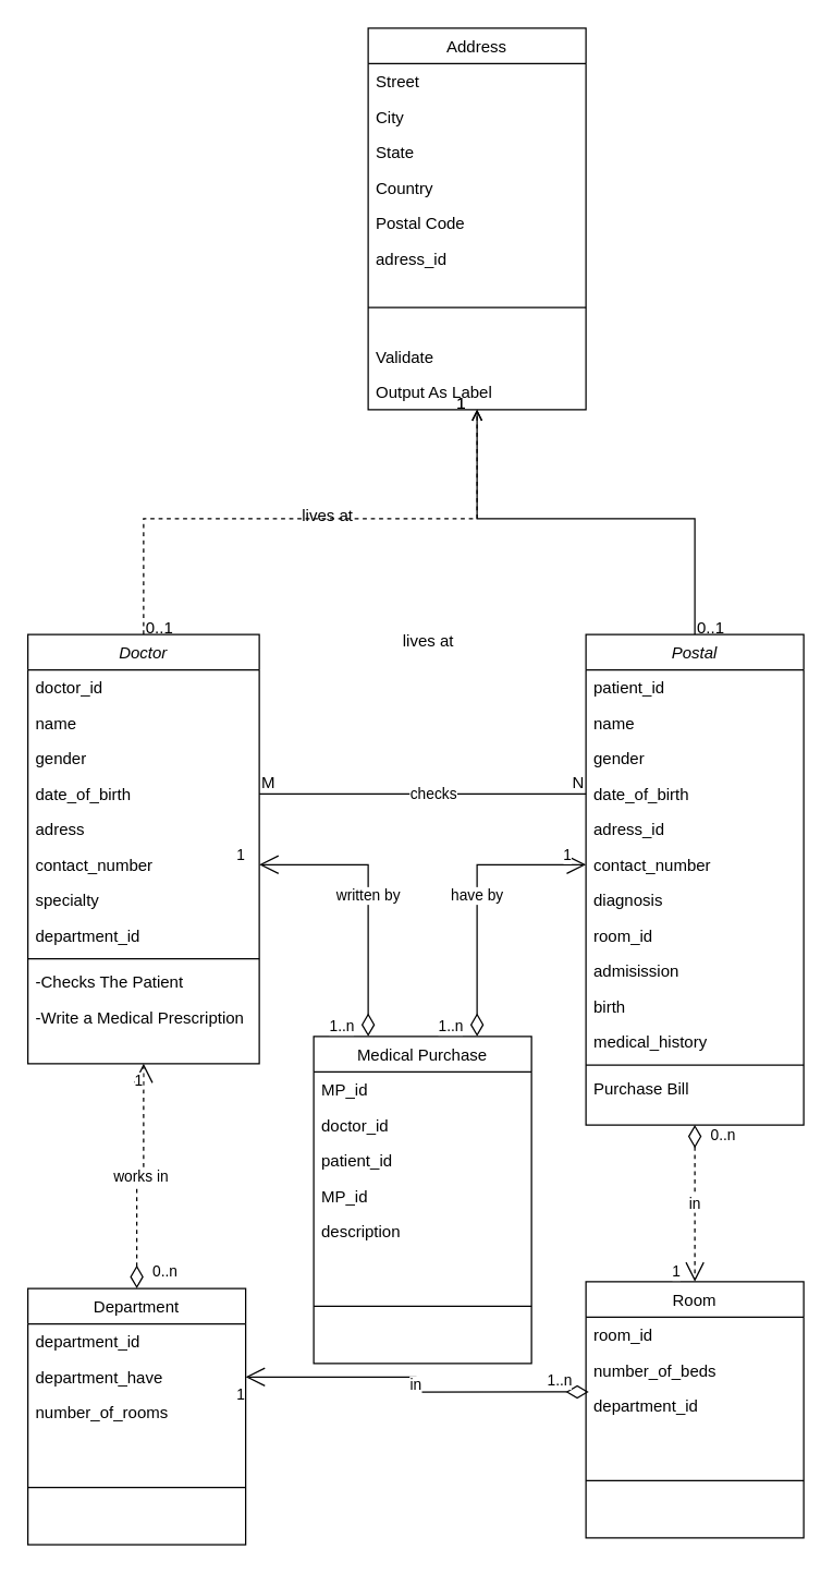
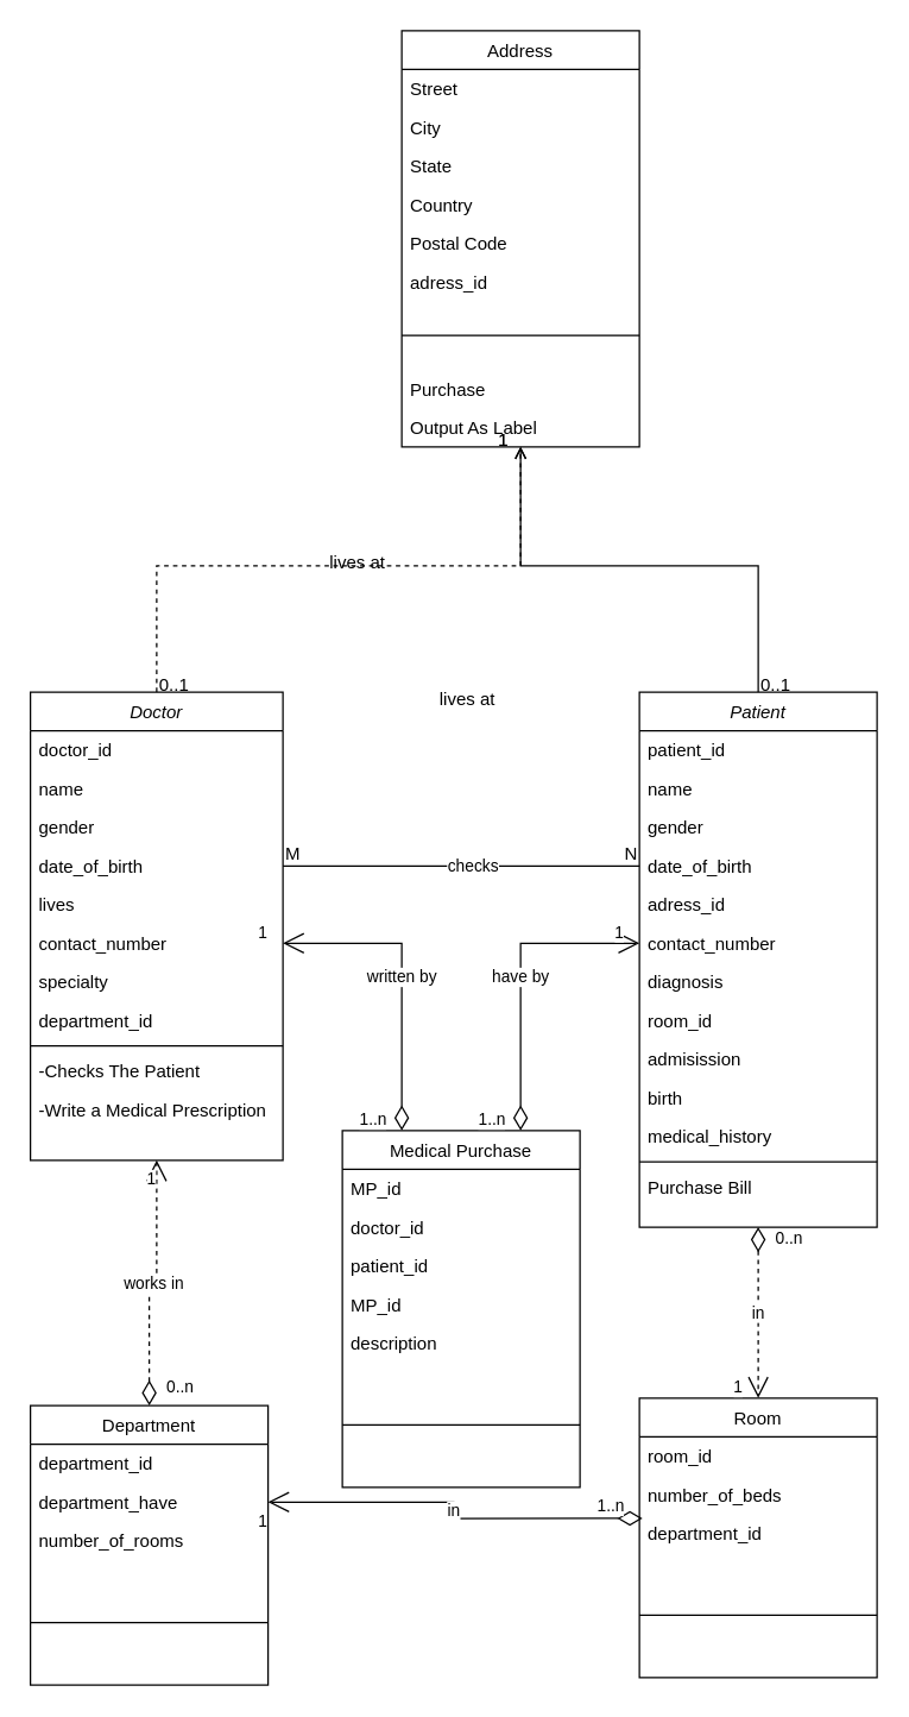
- <mxCell id="48" value="Validate" style="text;align=left;verticalAlign=top;spacingLeft=4;spacingRight=4;overflow=hidden;rotatable=0;points=[[0,0.5],[1,0.5]];portConstraint=eastwest;" vertex="1" parent="40"><mxGeometry y="228" width="160" height="26" as="geometry" /></mxCell>
+ <mxCell id="48" value="Purchase" style="text;align=left;verticalAlign=top;spacingLeft=4;spacingRight=4;overflow=hidden;rotatable=0;points=[[0,0.5],[1,0.5]];portConstraint=eastwest;" vertex="1" parent="40"><mxGeometry y="228" width="160" height="26" as="geometry" /></mxCell>
- <mxCell id="2" value="Postal" style="swimlane;fontStyle=2;align=center;verticalAlign=top;childLayout=stackLayout;horizontal=1;startSize=26;horizontalStack=0;resizeParent=1;resizeLast=0;collapsible=1;marginBottom=0;rounded=0;shadow=0;strokeWidth=1;" parent="1" vertex="1"><mxGeometry x="430" y="465" width="160" height="360" as="geometry"><mxRectangle x="230" y="140" width="160" height="26" as="alternateBounds" /></mxGeometry></mxCell>
+ <mxCell id="2" value="Patient" style="swimlane;fontStyle=2;align=center;verticalAlign=top;childLayout=stackLayout;horizontal=1;startSize=26;horizontalStack=0;resizeParent=1;resizeLast=0;collapsible=1;marginBottom=0;rounded=0;shadow=0;strokeWidth=1;" parent="1" vertex="1"><mxGeometry x="430" y="465" width="160" height="360" as="geometry"><mxRectangle x="230" y="140" width="160" height="26" as="alternateBounds" /></mxGeometry></mxCell>
- <mxCell id="25" value="adress" style="text;align=left;verticalAlign=top;spacingLeft=4;spacingRight=4;overflow=hidden;rotatable=0;points=[[0,0.5],[1,0.5]];portConstraint=eastwest;rounded=0;shadow=0;html=0;" vertex="1" parent="20"><mxGeometry y="130" width="170" height="26" as="geometry" /></mxCell>
+ <mxCell id="25" value="lives" style="text;align=left;verticalAlign=top;spacingLeft=4;spacingRight=4;overflow=hidden;rotatable=0;points=[[0,0.5],[1,0.5]];portConstraint=eastwest;rounded=0;shadow=0;html=0;" vertex="1" parent="20"><mxGeometry y="130" width="170" height="26" as="geometry" /></mxCell>
